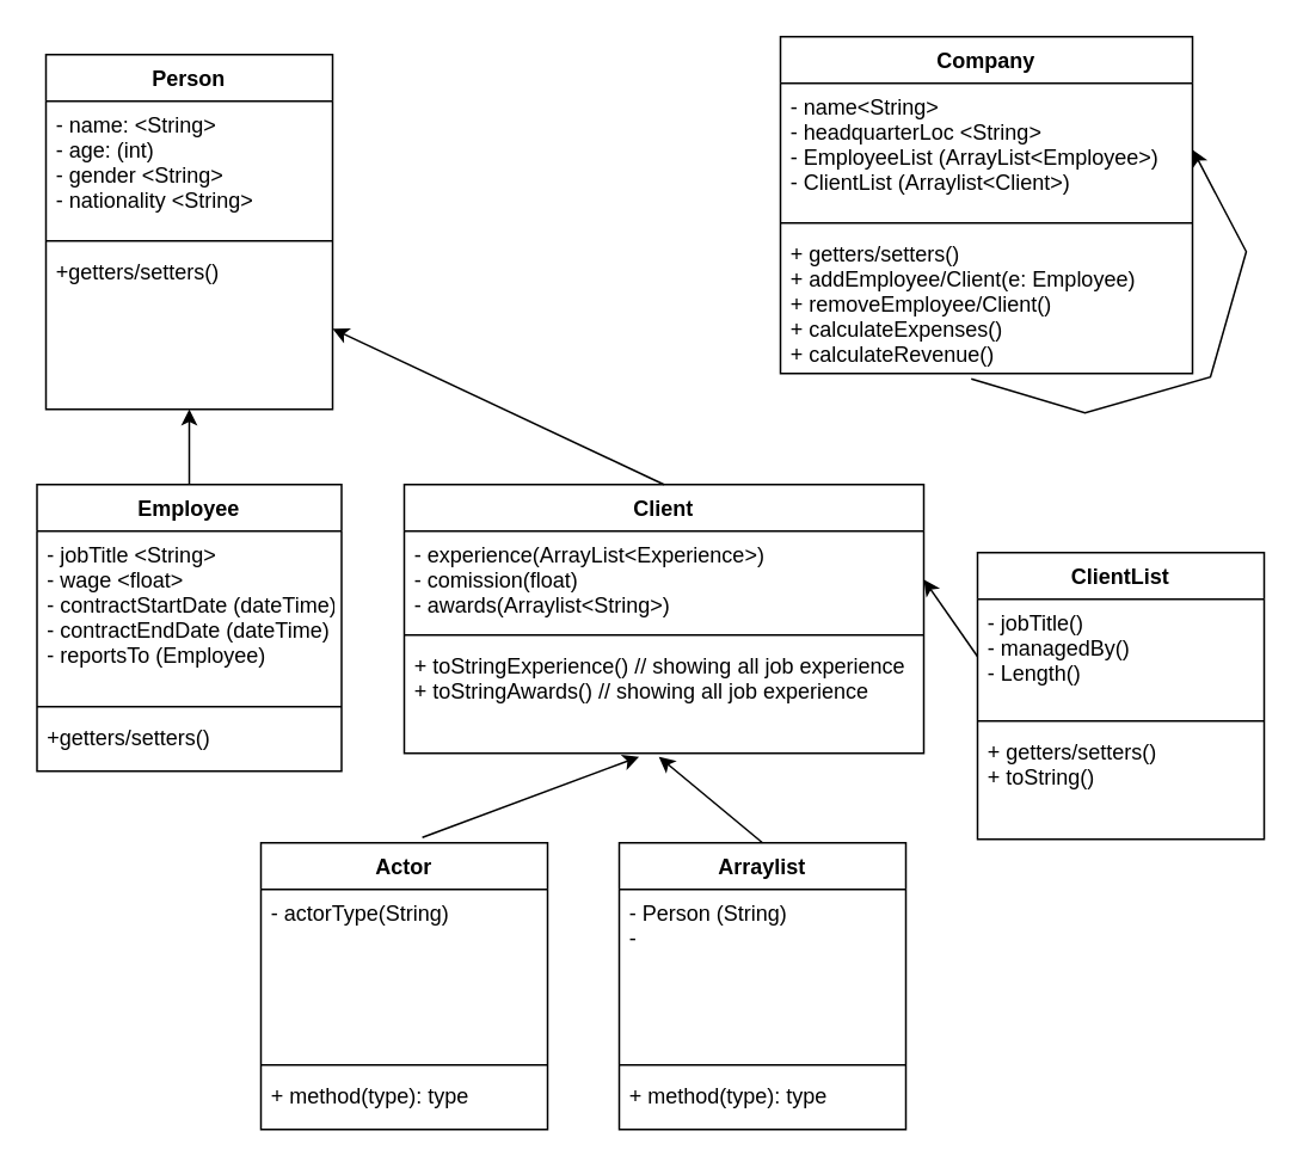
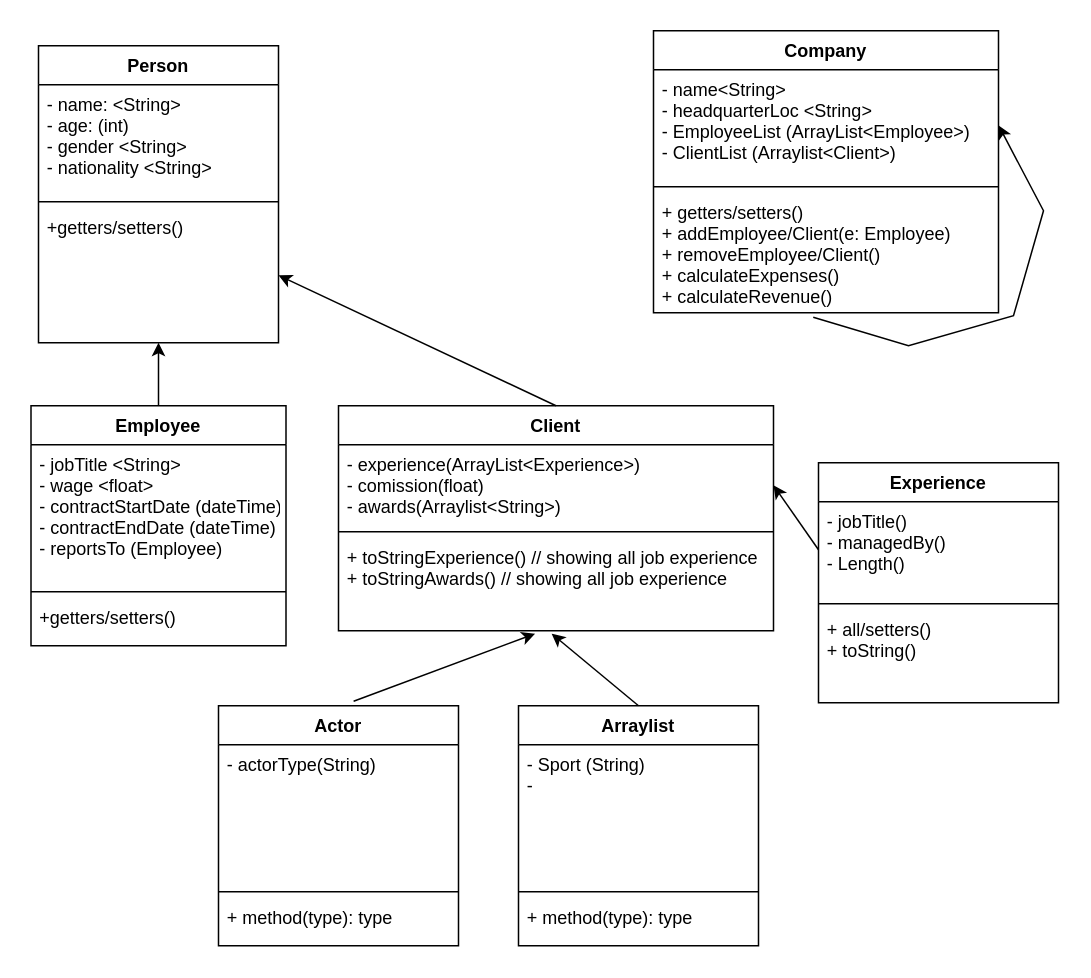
- <mxCell id="29" value="ClientList" style="swimlane;fontStyle=1;align=center;verticalAlign=top;childLayout=stackLayout;horizontal=1;startSize=26;horizontalStack=0;resizeParent=1;resizeParentMax=0;resizeLast=0;collapsible=1;marginBottom=0;" vertex="1" parent="1"><mxGeometry x="545" y="308" width="160" height="160" as="geometry" /></mxCell>
+ <mxCell id="29" value="Experience" style="swimlane;fontStyle=1;align=center;verticalAlign=top;childLayout=stackLayout;horizontal=1;startSize=26;horizontalStack=0;resizeParent=1;resizeParentMax=0;resizeLast=0;collapsible=1;marginBottom=0;" vertex="1" parent="1"><mxGeometry x="545" y="308" width="160" height="160" as="geometry" /></mxCell>
- <mxCell id="32" value="+ getters/setters()&#10;+ toString()" style="text;strokeColor=none;fillColor=none;align=left;verticalAlign=top;spacingLeft=4;spacingRight=4;overflow=hidden;rotatable=0;points=[[0,0.5],[1,0.5]];portConstraint=eastwest;" vertex="1" parent="29"><mxGeometry y="98" width="160" height="62" as="geometry" /></mxCell>
+ <mxCell id="32" value="+ all/setters()&#10;+ toString()" style="text;strokeColor=none;fillColor=none;align=left;verticalAlign=top;spacingLeft=4;spacingRight=4;overflow=hidden;rotatable=0;points=[[0,0.5],[1,0.5]];portConstraint=eastwest;" vertex="1" parent="29"><mxGeometry y="98" width="160" height="62" as="geometry" /></mxCell>
- <mxCell id="26" value="- Person (String)&#10;- " style="text;strokeColor=none;fillColor=none;align=left;verticalAlign=top;spacingLeft=4;spacingRight=4;overflow=hidden;rotatable=0;points=[[0,0.5],[1,0.5]];portConstraint=eastwest;" vertex="1" parent="25"><mxGeometry y="26" width="160" height="94" as="geometry" /></mxCell>
+ <mxCell id="26" value="- Sport (String)&#10;- " style="text;strokeColor=none;fillColor=none;align=left;verticalAlign=top;spacingLeft=4;spacingRight=4;overflow=hidden;rotatable=0;points=[[0,0.5],[1,0.5]];portConstraint=eastwest;" vertex="1" parent="25"><mxGeometry y="26" width="160" height="94" as="geometry" /></mxCell>
